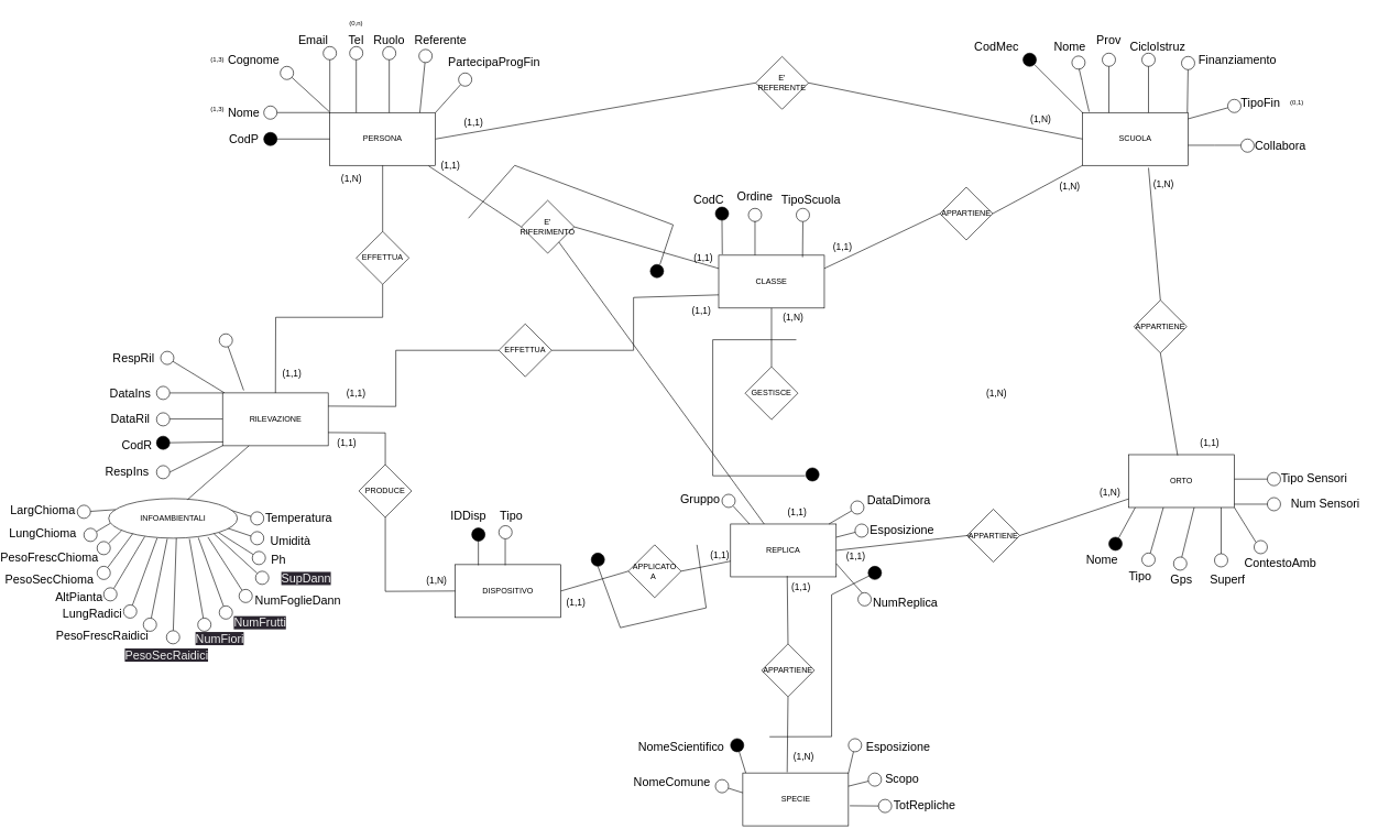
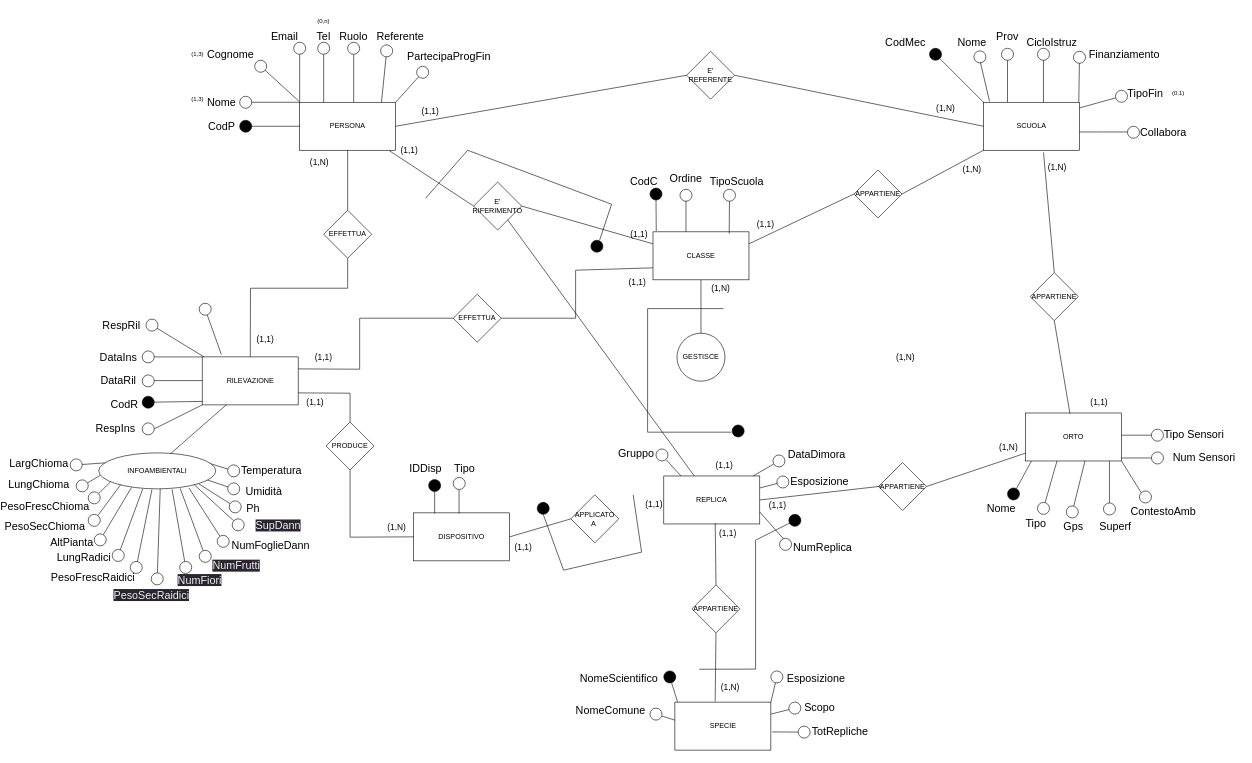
- <mxCell id="193" value="GESTISCE" style="rhombus;whiteSpace=wrap;html=1;" parent="1" vertex="1"><mxGeometry x="1107" y="555" width="80" height="80" as="geometry" /></mxCell>
+ <mxCell id="193" value="GESTISCE" style="ellipse;whiteSpace=wrap;html=1;" parent="1" vertex="1"><mxGeometry x="1107" y="555" width="80" height="80" as="geometry" /></mxCell>
- <mxCell id="238" value="" style="endArrow=none;html=1;rounded=0;exitX=1;exitY=0.5;exitDx=0;exitDy=0;" parent="1" source="236" target="9" edge="1"><mxGeometry width="50" height="50" relative="1" as="geometry"><mxPoint x="575.45" y="1218.5" as="sourcePoint" /><mxPoint x="729.95" y="1275" as="targetPoint" /></mxGeometry></mxCell>
